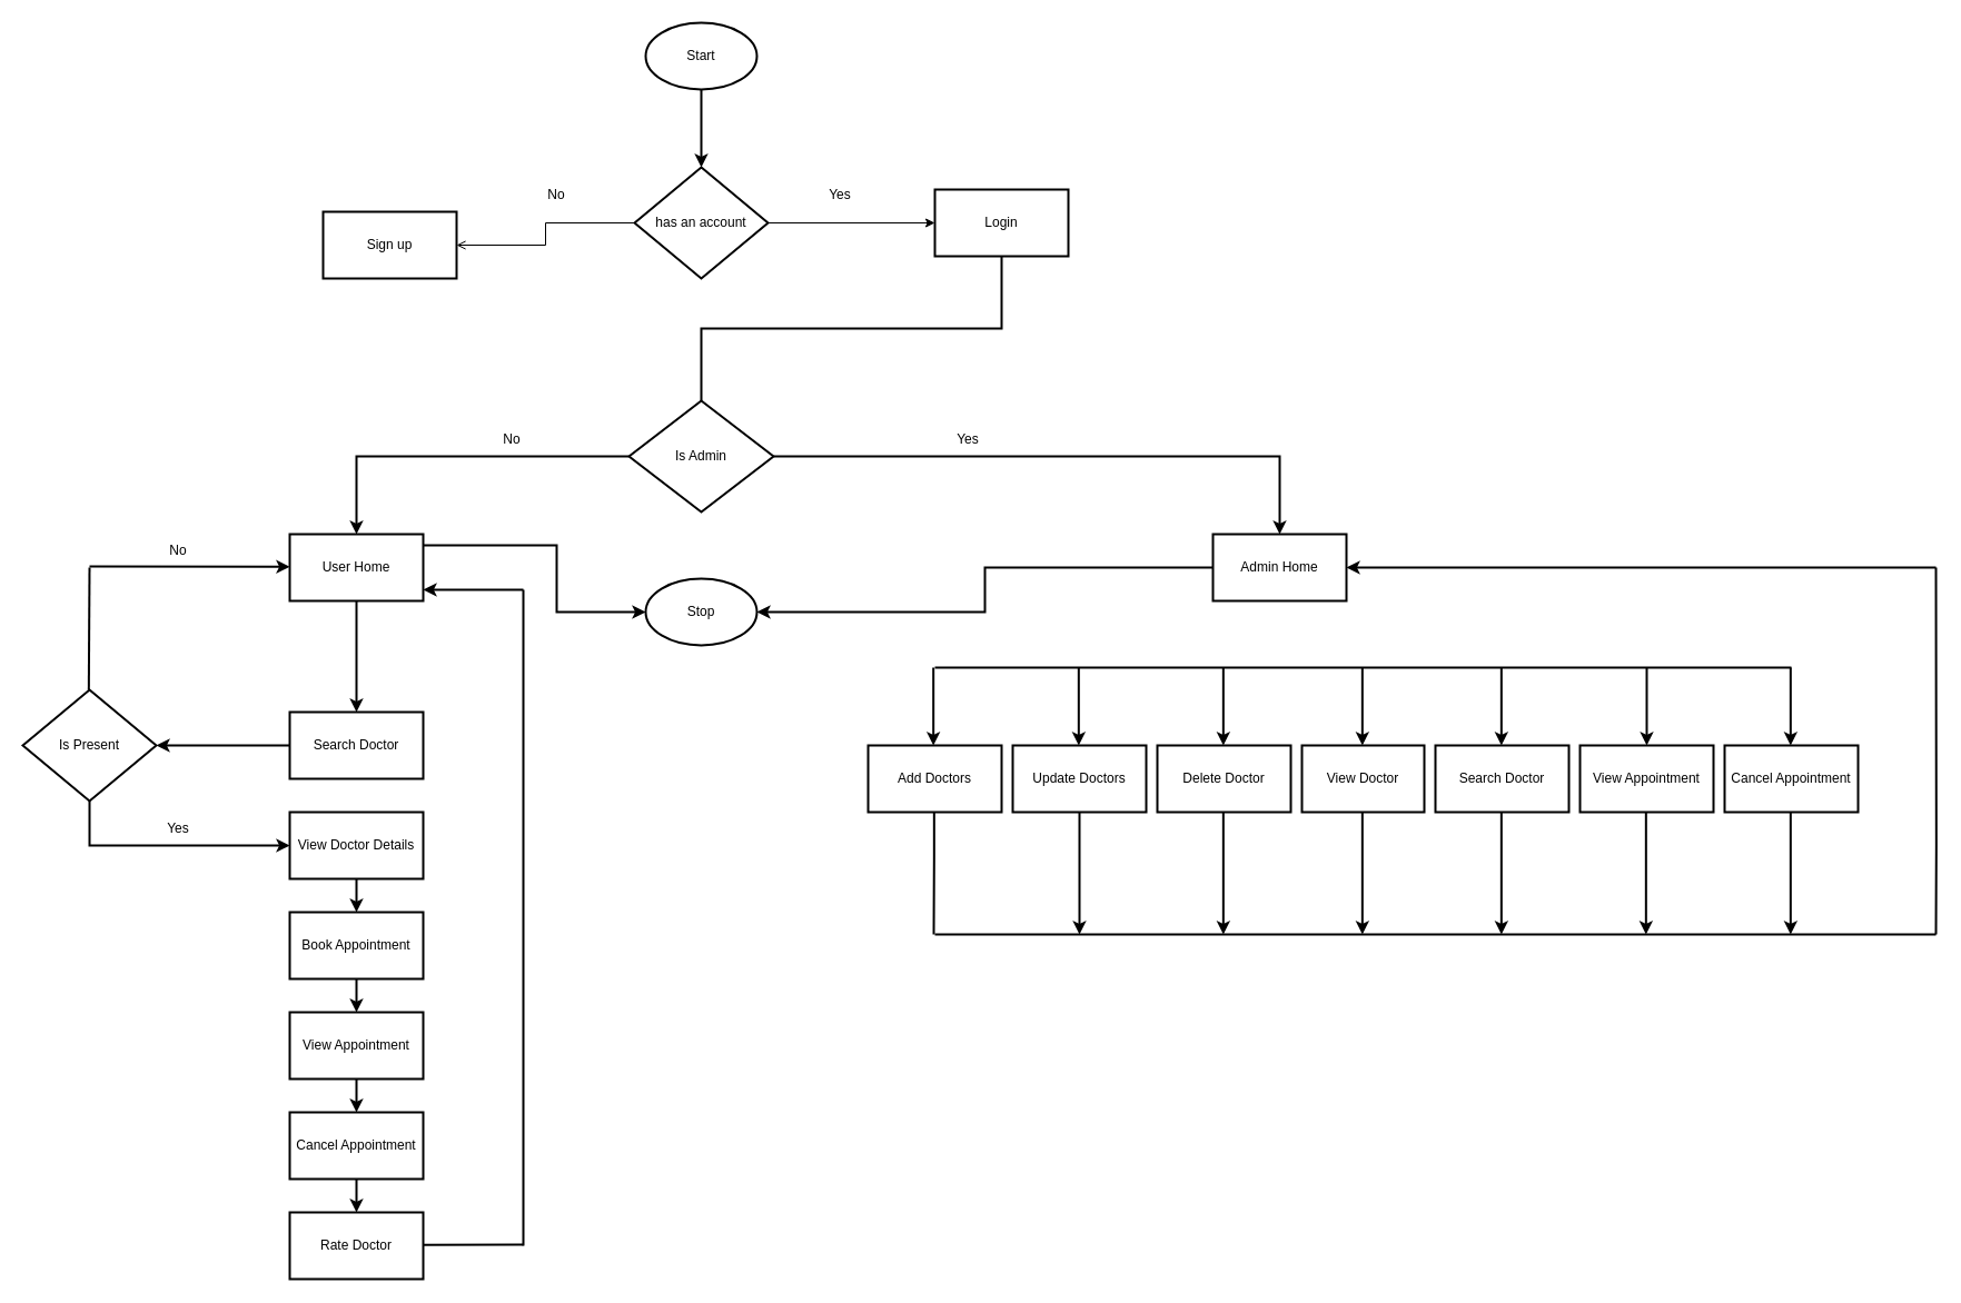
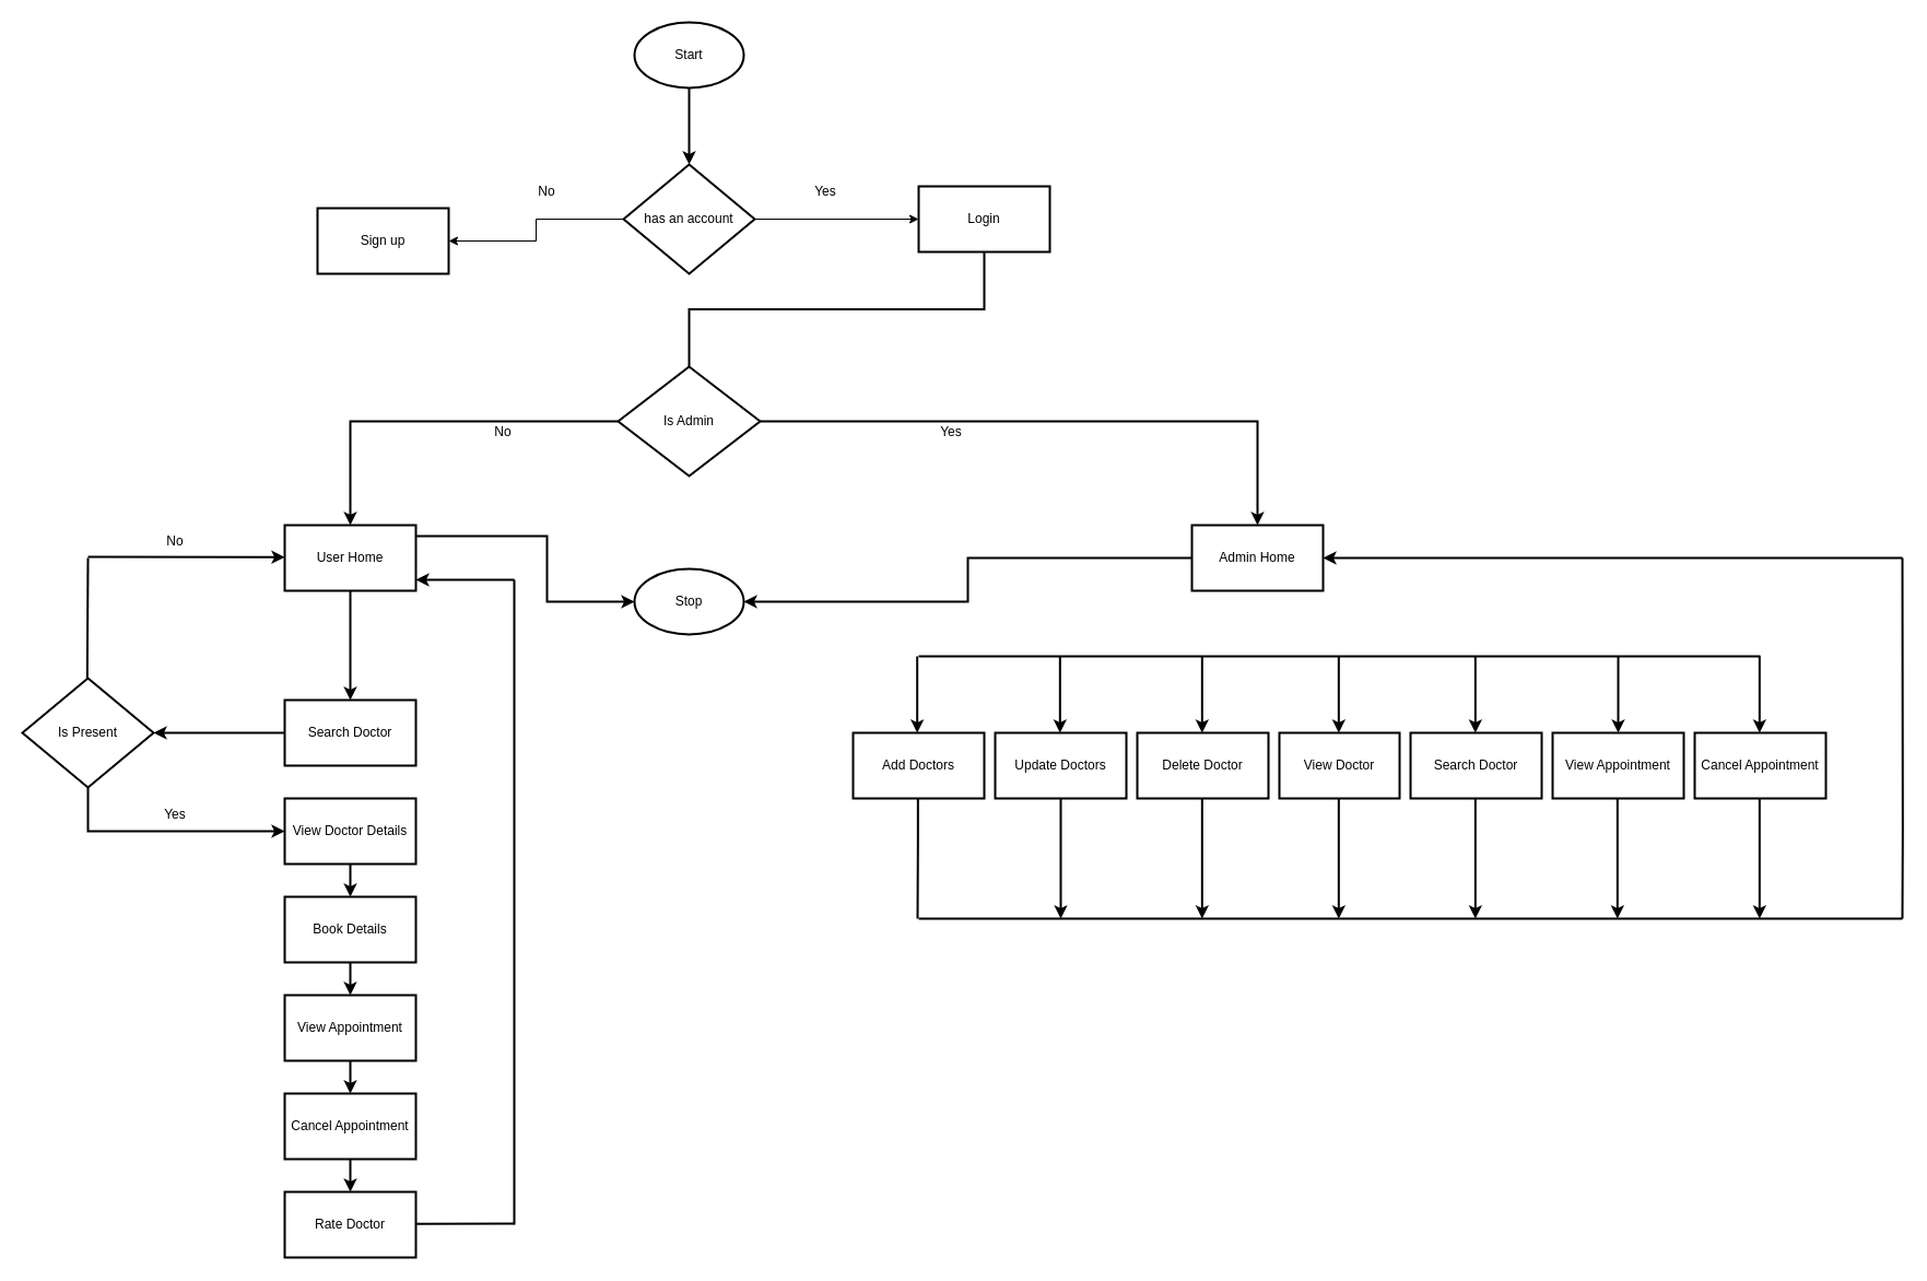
- <mxCell id="3" value="" style="edgeStyle=orthogonalEdgeStyle;rounded=0;orthogonalLoop=1;jettySize=auto;html=1;endArrow=open;" parent="1" source="5" target="6" edge="1"><mxGeometry relative="1" as="geometry" /></mxCell>
+ <mxCell id="3" value="" style="edgeStyle=orthogonalEdgeStyle;rounded=0;orthogonalLoop=1;jettySize=auto;html=1;" parent="1" source="5" target="6" edge="1"><mxGeometry relative="1" as="geometry" /></mxCell>
- <mxCell id="11" value="Is Admin" style="strokeWidth=2;html=1;shape=mxgraph.flowchart.decision;whiteSpace=wrap;" parent="1" vertex="1"><mxGeometry x="565" y="360" width="130" height="100" as="geometry" /></mxCell>
+ <mxCell id="11" value="Is Admin" style="strokeWidth=2;html=1;shape=mxgraph.flowchart.decision;whiteSpace=wrap;" parent="1" vertex="1"><mxGeometry x="565" y="335" width="130" height="100" as="geometry" /></mxCell>
- <mxCell id="32" value="Book Appointment" style="rounded=0;whiteSpace=wrap;html=1;strokeWidth=2;" parent="1" vertex="1"><mxGeometry x="260" y="820" width="120" height="60" as="geometry" /></mxCell>
+ <mxCell id="32" value="Book Details" style="rounded=0;whiteSpace=wrap;html=1;strokeWidth=2;" parent="1" vertex="1"><mxGeometry x="260" y="820" width="120" height="60" as="geometry" /></mxCell>
